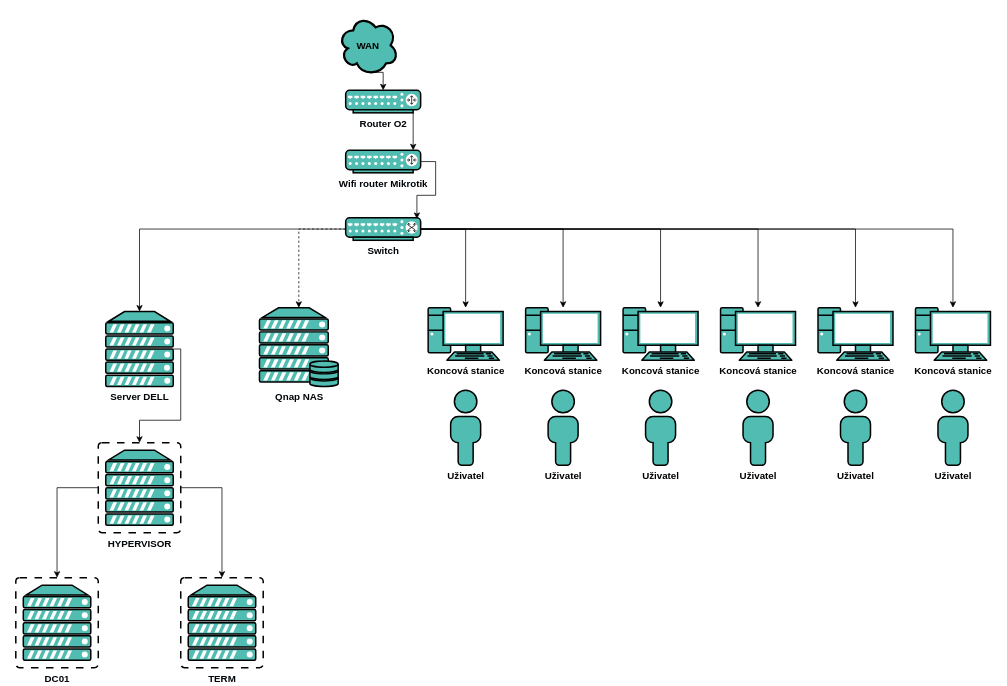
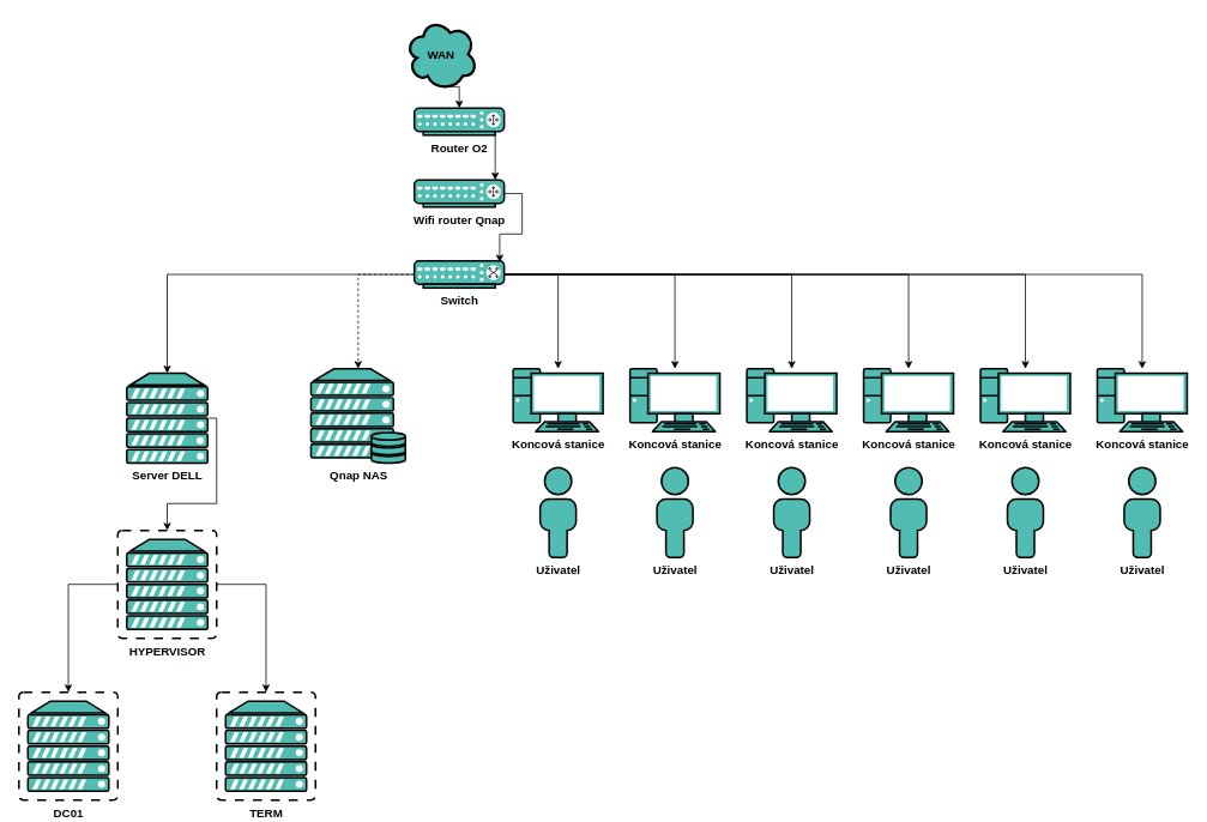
- <mxCell id="16" value="Wifi router Mikrotik" style="fontColor=#000509;verticalAlign=top;verticalLabelPosition=bottom;labelPosition=center;align=center;html=1;outlineConnect=0;fillColor=#51BCB1;strokeColor=light-dark(#000000, #6b81ac);gradientColor=none;gradientDirection=north;strokeWidth=3;shape=mxgraph.networks.router;fontSize=13;fontStyle=1" vertex="1" parent="1"><mxGeometry x="460" y="200" width="100" height="30" as="geometry" /></mxCell>
+ <mxCell id="16" value="Wifi router Qnap" style="fontColor=#000509;verticalAlign=top;verticalLabelPosition=bottom;labelPosition=center;align=center;html=1;outlineConnect=0;fillColor=#51BCB1;strokeColor=light-dark(#000000, #6b81ac);gradientColor=none;gradientDirection=north;strokeWidth=3;shape=mxgraph.networks.router;fontSize=13;fontStyle=1" vertex="1" parent="1"><mxGeometry x="460" y="200" width="100" height="30" as="geometry" /></mxCell>
